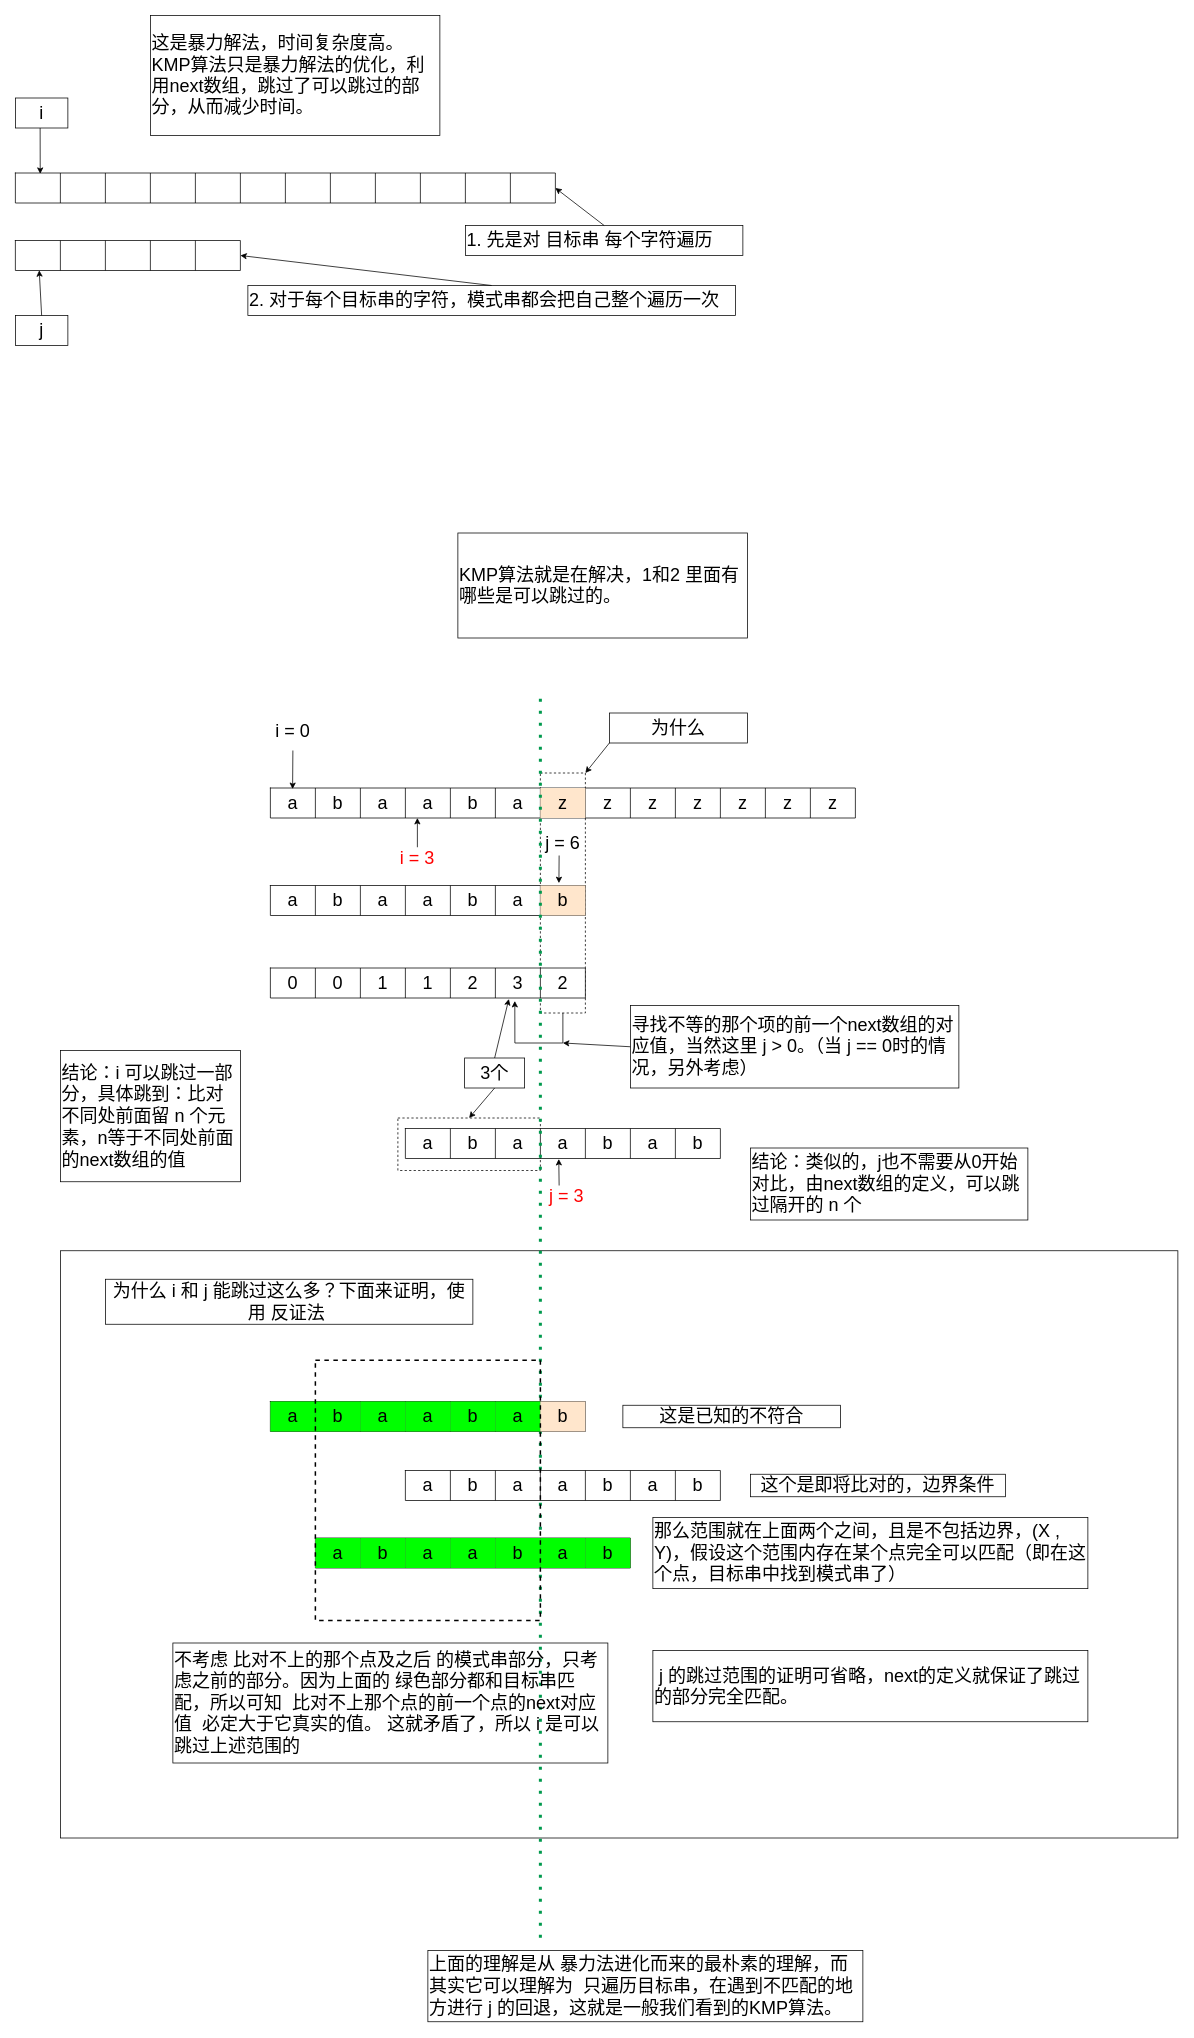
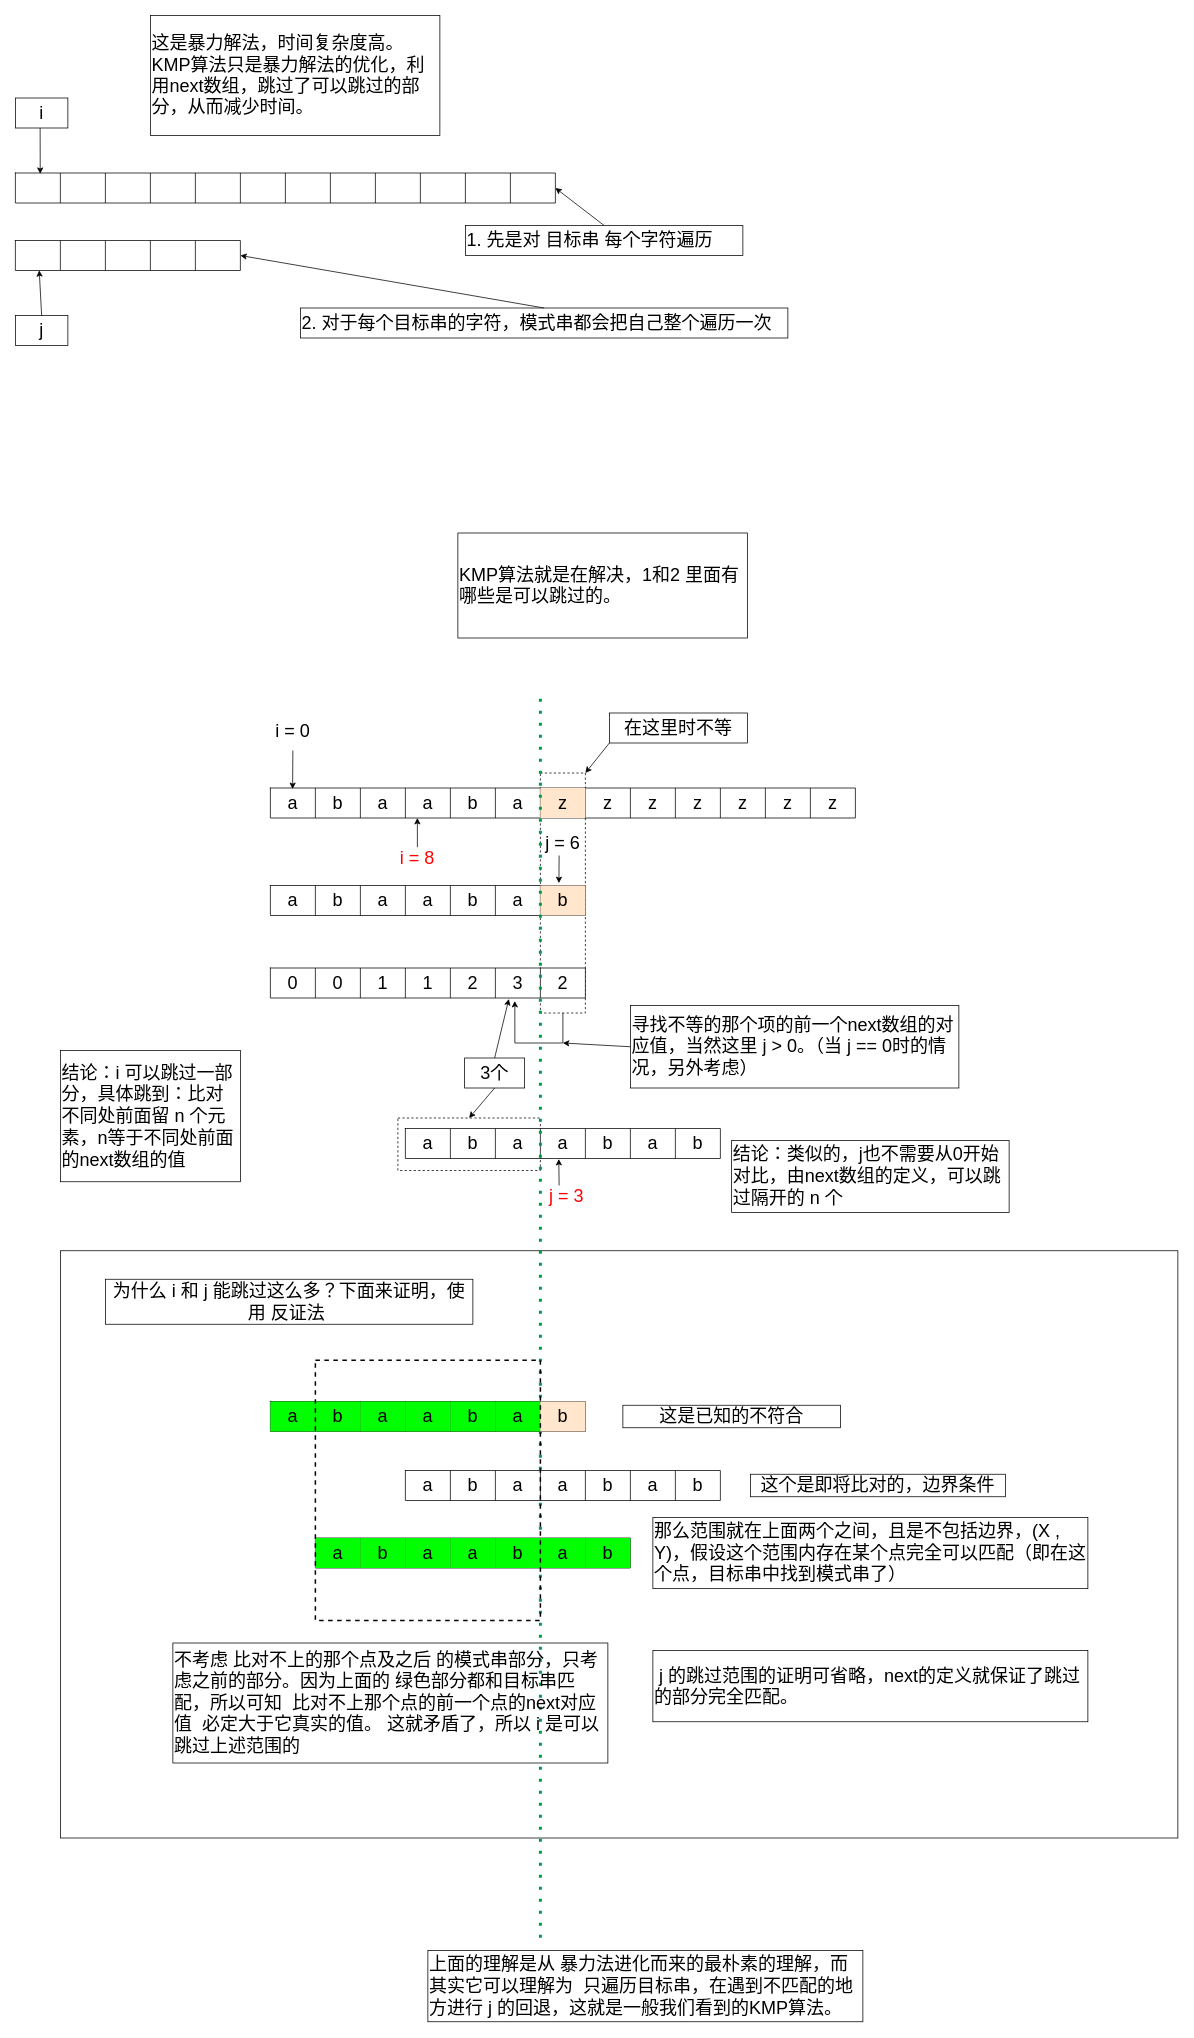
- <mxCell id="65" value="2. 对于每个目标串的字符，模式串都会把自己整个遍历一次" style="rounded=0;whiteSpace=wrap;html=1;fontSize=24;strokeColor=default;align=left;" vertex="1" parent="1"><mxGeometry x="330" y="380" width="650" height="40" as="geometry" /></mxCell>
+ <mxCell id="65" value="2. 对于每个目标串的字符，模式串都会把自己整个遍历一次" style="rounded=0;whiteSpace=wrap;html=1;fontSize=24;strokeColor=default;align=left;" vertex="1" parent="1"><mxGeometry x="400" y="410" width="650" height="40" as="geometry" /></mxCell>
- <mxCell id="73" value="为什么" style="rounded=0;whiteSpace=wrap;html=1;fontSize=24;strokeColor=default;" vertex="1" parent="1"><mxGeometry x="812" y="950" width="184" height="40" as="geometry" /></mxCell>
+ <mxCell id="73" value="在这里时不等" style="rounded=0;whiteSpace=wrap;html=1;fontSize=24;strokeColor=default;" vertex="1" parent="1"><mxGeometry x="812" y="950" width="184" height="40" as="geometry" /></mxCell>
- <mxCell id="94" value="i = 3" style="text;html=1;strokeColor=none;fillColor=none;align=center;verticalAlign=middle;whiteSpace=wrap;rounded=0;fontSize=24;fontColor=#FF0000;" vertex="1" parent="1"><mxGeometry x="516" y="1129" width="80" height="30" as="geometry" /></mxCell>
+ <mxCell id="94" value="i = 8" style="text;html=1;strokeColor=none;fillColor=none;align=center;verticalAlign=middle;whiteSpace=wrap;rounded=0;fontSize=24;fontColor=#FF0000;" vertex="1" parent="1"><mxGeometry x="516" y="1129" width="80" height="30" as="geometry" /></mxCell>
- <mxCell id="97" value="结论：类似的，j也不需要从0开始对比，由next数组的定义，可以跳过隔开的 n 个" style="rounded=0;whiteSpace=wrap;html=1;fontSize=24;fontColor=#000000;strokeColor=default;fillColor=none;align=left;" vertex="1" parent="1"><mxGeometry x="1000" y="1530" width="370" height="96" as="geometry" /></mxCell>
+ <mxCell id="97" value="结论：类似的，j也不需要从0开始对比，由next数组的定义，可以跳过隔开的 n 个" style="rounded=0;whiteSpace=wrap;html=1;fontSize=24;fontColor=#000000;strokeColor=default;fillColor=none;align=left;" vertex="1" parent="1"><mxGeometry x="975" y="1520" width="370" height="96" as="geometry" /></mxCell>
